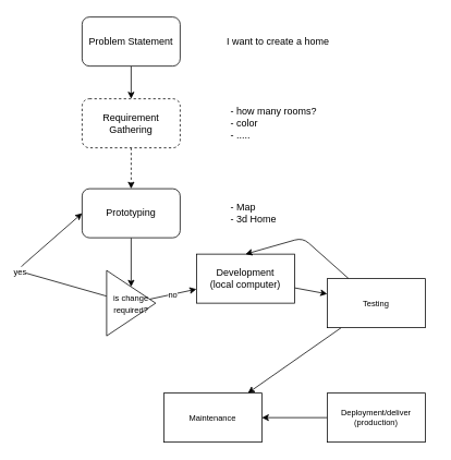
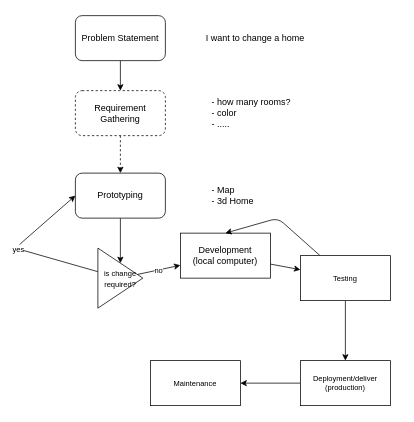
- <mxCell id="4" value="I want to create a home" style="text;html=1;strokeColor=none;fillColor=none;align=center;verticalAlign=middle;whiteSpace=wrap;rounded=0;" vertex="1" parent="1"><mxGeometry x="270" y="35" width="140" height="30" as="geometry" /></mxCell>
+ <mxCell id="4" value="I want to change a home" style="text;html=1;strokeColor=none;fillColor=none;align=center;verticalAlign=middle;whiteSpace=wrap;rounded=0;" vertex="1" parent="1"><mxGeometry x="270" y="35" width="140" height="30" as="geometry" /></mxCell>
- <mxCell id="17" value="" style="edgeStyle=none;html=1;fontSize=10;" edge="1" parent="1" source="18" target="21"><mxGeometry relative="1" as="geometry" /></mxCell>
+ <mxCell id="17" value="" style="edgeStyle=none;html=1;fontSize=10;" edge="1" parent="1" source="18" target="20"><mxGeometry relative="1" as="geometry" /></mxCell>
